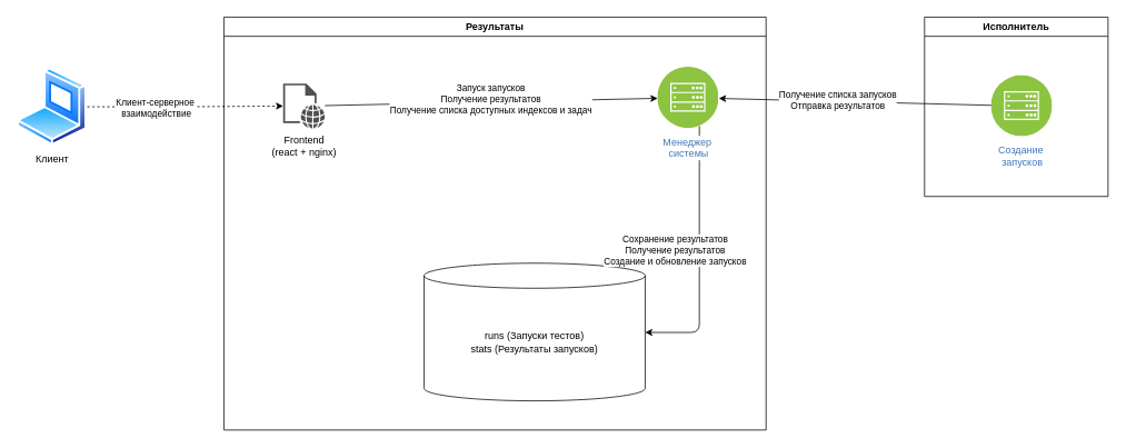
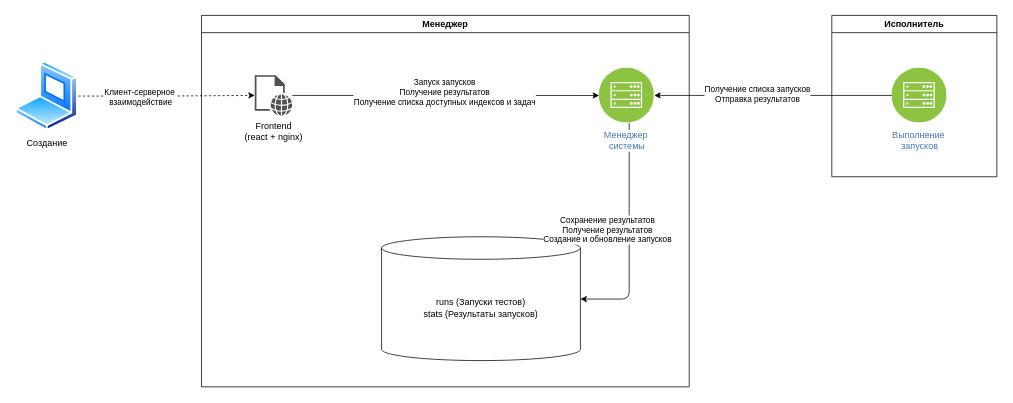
- <mxCell id="2" value="Результаты" style="swimlane;whiteSpace=wrap;html=1;" vertex="1" parent="1"><mxGeometry x="268" y="20" width="650" height="495" as="geometry" /></mxCell>
+ <mxCell id="2" value="Менеджер" style="swimlane;whiteSpace=wrap;html=1;" vertex="1" parent="1"><mxGeometry x="268" y="20" width="650" height="495" as="geometry" /></mxCell>
- <mxCell id="8" value="Менеджер&amp;nbsp;&lt;div&gt;системы&lt;/div&gt;" style="image;aspect=fixed;perimeter=ellipsePerimeter;html=1;align=center;shadow=0;dashed=0;fontColor=#4277BB;labelBackgroundColor=default;fontSize=12;spacingTop=3;image=img/lib/ibm/infrastructure/mobile_backend.svg;" vertex="1" parent="2"><mxGeometry x="520" y="59.96" width="73.36" height="73.36" as="geometry" /></mxCell>
+ <mxCell id="8" value="Менеджер&amp;nbsp;&lt;div&gt;системы&lt;/div&gt;" style="image;aspect=fixed;perimeter=ellipsePerimeter;html=1;align=center;shadow=0;dashed=0;fontColor=#4277BB;labelBackgroundColor=default;fontSize=12;spacingTop=3;image=img/lib/ibm/infrastructure/mobile_backend.svg;" vertex="1" parent="2"><mxGeometry x="530" y="69.96" width="73.36" height="73.36" as="geometry" /></mxCell>
- <mxCell id="11" value="Создание&amp;nbsp;&lt;div&gt;запусков&lt;/div&gt;" style="image;aspect=fixed;perimeter=ellipsePerimeter;html=1;align=center;shadow=0;dashed=0;fontColor=#4277BB;labelBackgroundColor=default;fontSize=12;spacingTop=3;image=img/lib/ibm/infrastructure/mobile_backend.svg;" vertex="1" parent="10"><mxGeometry x="80" y="69.96" width="73.36" height="73.36" as="geometry" /></mxCell>
+ <mxCell id="11" value="Выполнение&amp;nbsp;&lt;div&gt;запусков&lt;/div&gt;" style="image;aspect=fixed;perimeter=ellipsePerimeter;html=1;align=center;shadow=0;dashed=0;fontColor=#4277BB;labelBackgroundColor=default;fontSize=12;spacingTop=3;image=img/lib/ibm/infrastructure/mobile_backend.svg;" vertex="1" parent="10"><mxGeometry x="80" y="69.96" width="73.36" height="73.36" as="geometry" /></mxCell>
- <mxCell id="16" value="Клиент" style="image;aspect=fixed;perimeter=ellipsePerimeter;html=1;align=center;shadow=0;dashed=0;spacingTop=3;image=img/lib/active_directory/laptop_client.svg;" vertex="1" parent="1"><mxGeometry x="20" y="80.82" width="84.02" height="93.36" as="geometry" /></mxCell>
+ <mxCell id="16" value="Создание" style="image;aspect=fixed;perimeter=ellipsePerimeter;html=1;align=center;shadow=0;dashed=0;spacingTop=3;image=img/lib/active_directory/laptop_client.svg;" vertex="1" parent="1"><mxGeometry x="20" y="80.82" width="84.02" height="93.36" as="geometry" /></mxCell>
